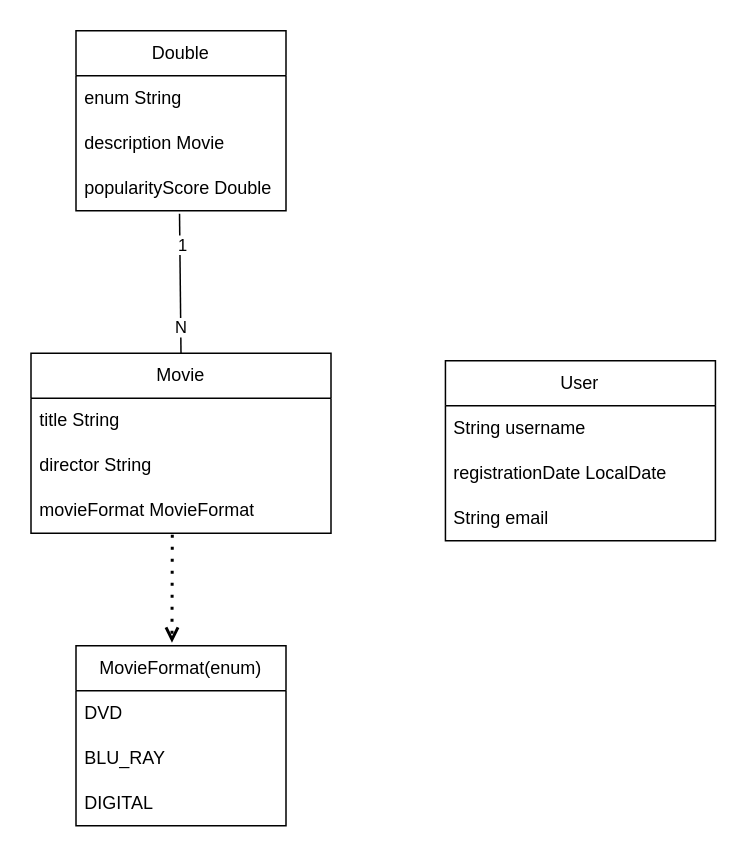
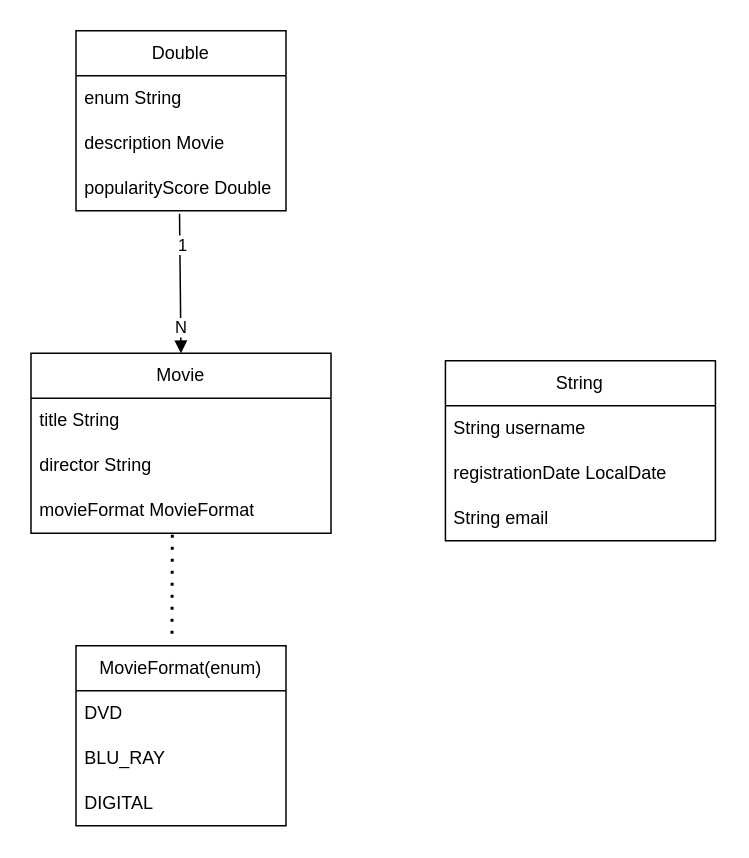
- <mxCell id="18" value="" style="endArrow=none;html=1;rounded=0;exitX=0.493;exitY=1.067;exitDx=0;exitDy=0;exitPerimeter=0;entryX=0.5;entryY=0;entryDx=0;entryDy=0;" parent="1" source="5" target="10" edge="1"><mxGeometry width="50" height="50" relative="1" as="geometry"><mxPoint x="220" y="145" as="sourcePoint" /><mxPoint x="270" y="95" as="targetPoint" /></mxGeometry></mxCell>
+ <mxCell id="18" value="" style="endArrow=block;html=1;rounded=0;exitX=0.493;exitY=1.067;exitDx=0;exitDy=0;exitPerimeter=0;entryX=0.5;entryY=0;entryDx=0;entryDy=0;" parent="1" source="5" target="10" edge="1"><mxGeometry width="50" height="50" relative="1" as="geometry"><mxPoint x="220" y="145" as="sourcePoint" /><mxPoint x="270" y="95" as="targetPoint" /></mxGeometry></mxCell>
- <mxCell id="6" value="User" style="swimlane;fontStyle=0;childLayout=stackLayout;horizontal=1;startSize=30;horizontalStack=0;resizeParent=1;resizeParentMax=0;resizeLast=0;collapsible=1;marginBottom=0;whiteSpace=wrap;html=1;" parent="1" vertex="1"><mxGeometry x="296.29" y="240" width="180" height="120" as="geometry" /></mxCell>
+ <mxCell id="6" value="String" style="swimlane;fontStyle=0;childLayout=stackLayout;horizontal=1;startSize=30;horizontalStack=0;resizeParent=1;resizeParentMax=0;resizeLast=0;collapsible=1;marginBottom=0;whiteSpace=wrap;html=1;" parent="1" vertex="1"><mxGeometry x="296.29" y="240" width="180" height="120" as="geometry" /></mxCell>
- <mxCell id="21" value="" style="endArrow=open;dashed=1;html=1;dashPattern=1 3;strokeWidth=2;rounded=0;exitX=0.471;exitY=1.033;exitDx=0;exitDy=0;exitPerimeter=0;entryX=0.457;entryY=-0.017;entryDx=0;entryDy=0;entryPerimeter=0;" parent="1" source="13" target="14" edge="1"><mxGeometry width="50" height="50" relative="1" as="geometry"><mxPoint x="260" y="370" as="sourcePoint" /><mxPoint x="310" y="320" as="targetPoint" /></mxGeometry></mxCell>
+ <mxCell id="21" value="" style="endArrow=none;dashed=1;html=1;dashPattern=1 3;strokeWidth=2;rounded=0;exitX=0.471;exitY=1.033;exitDx=0;exitDy=0;exitPerimeter=0;entryX=0.457;entryY=-0.017;entryDx=0;entryDy=0;entryPerimeter=0;" parent="1" source="13" target="14" edge="1"><mxGeometry width="50" height="50" relative="1" as="geometry"><mxPoint x="260" y="370" as="sourcePoint" /><mxPoint x="310" y="320" as="targetPoint" /></mxGeometry></mxCell>
